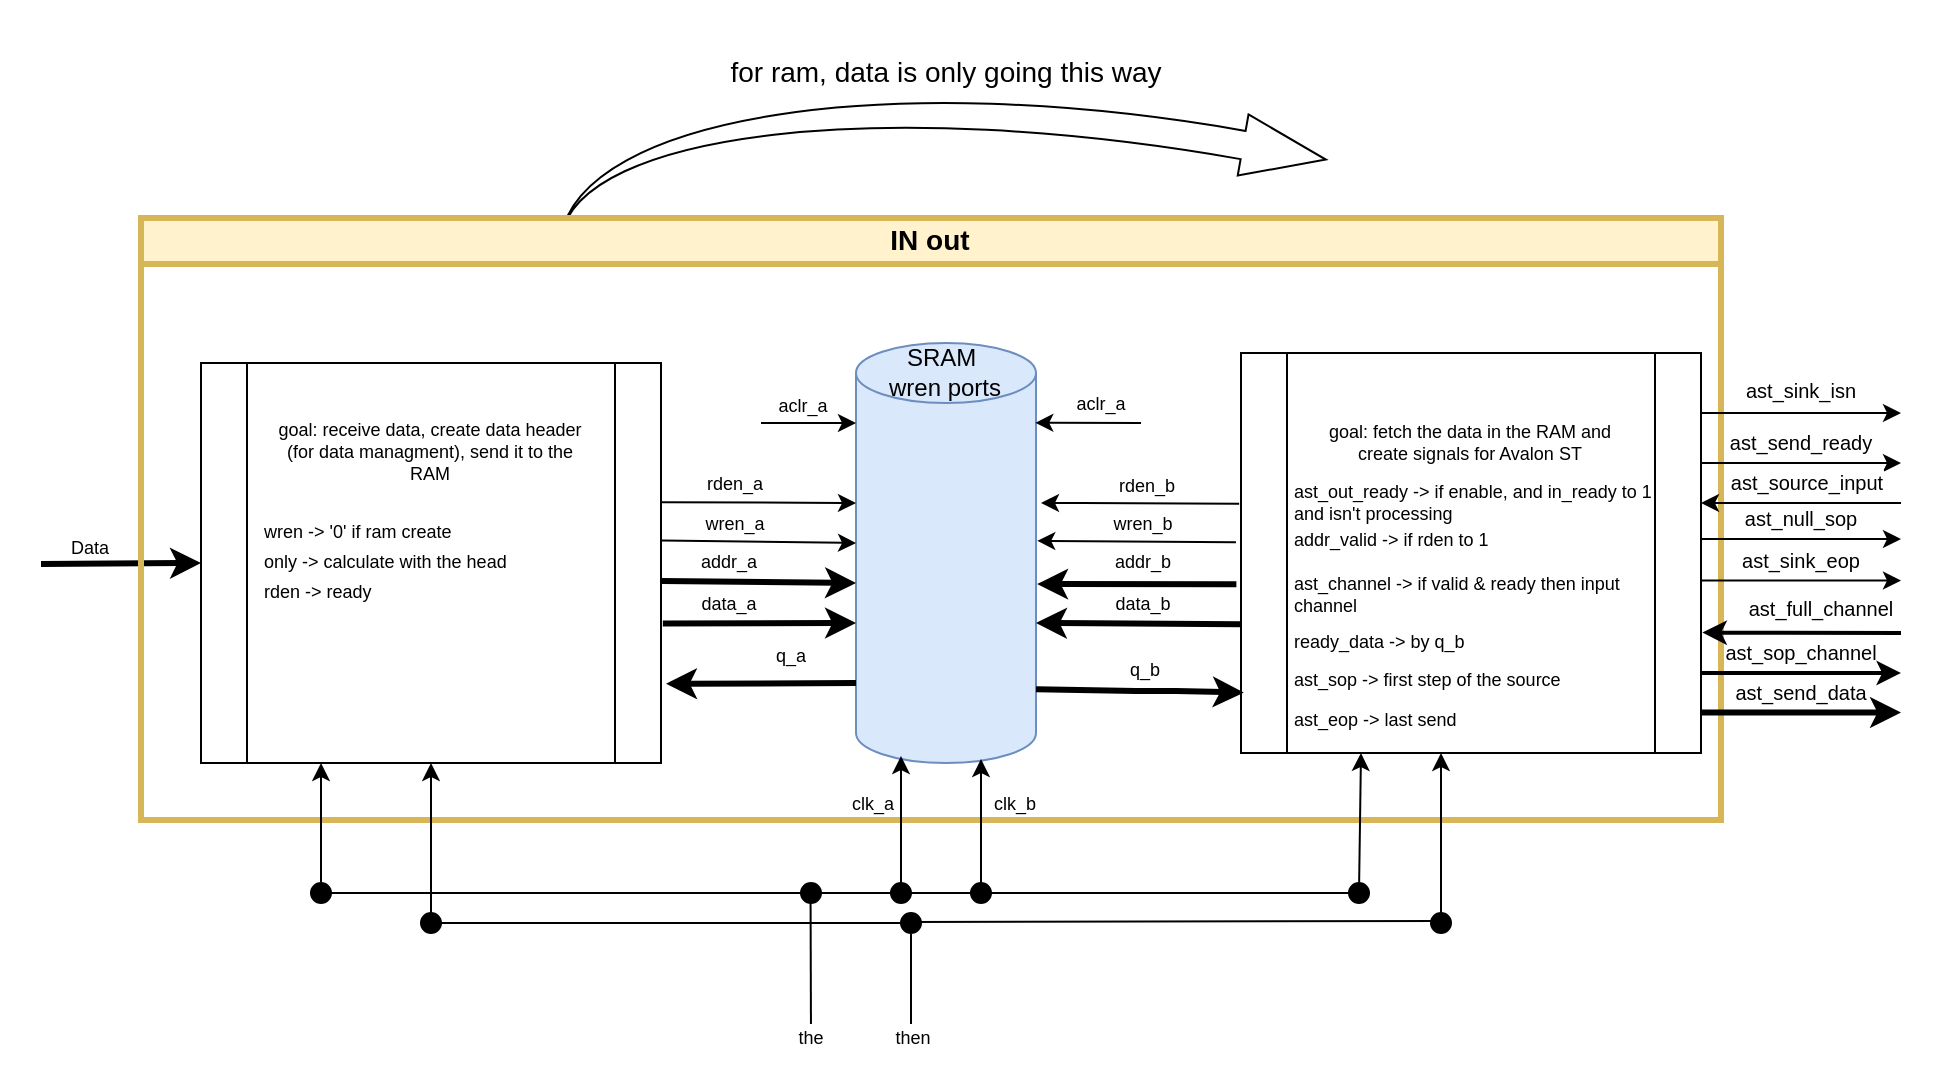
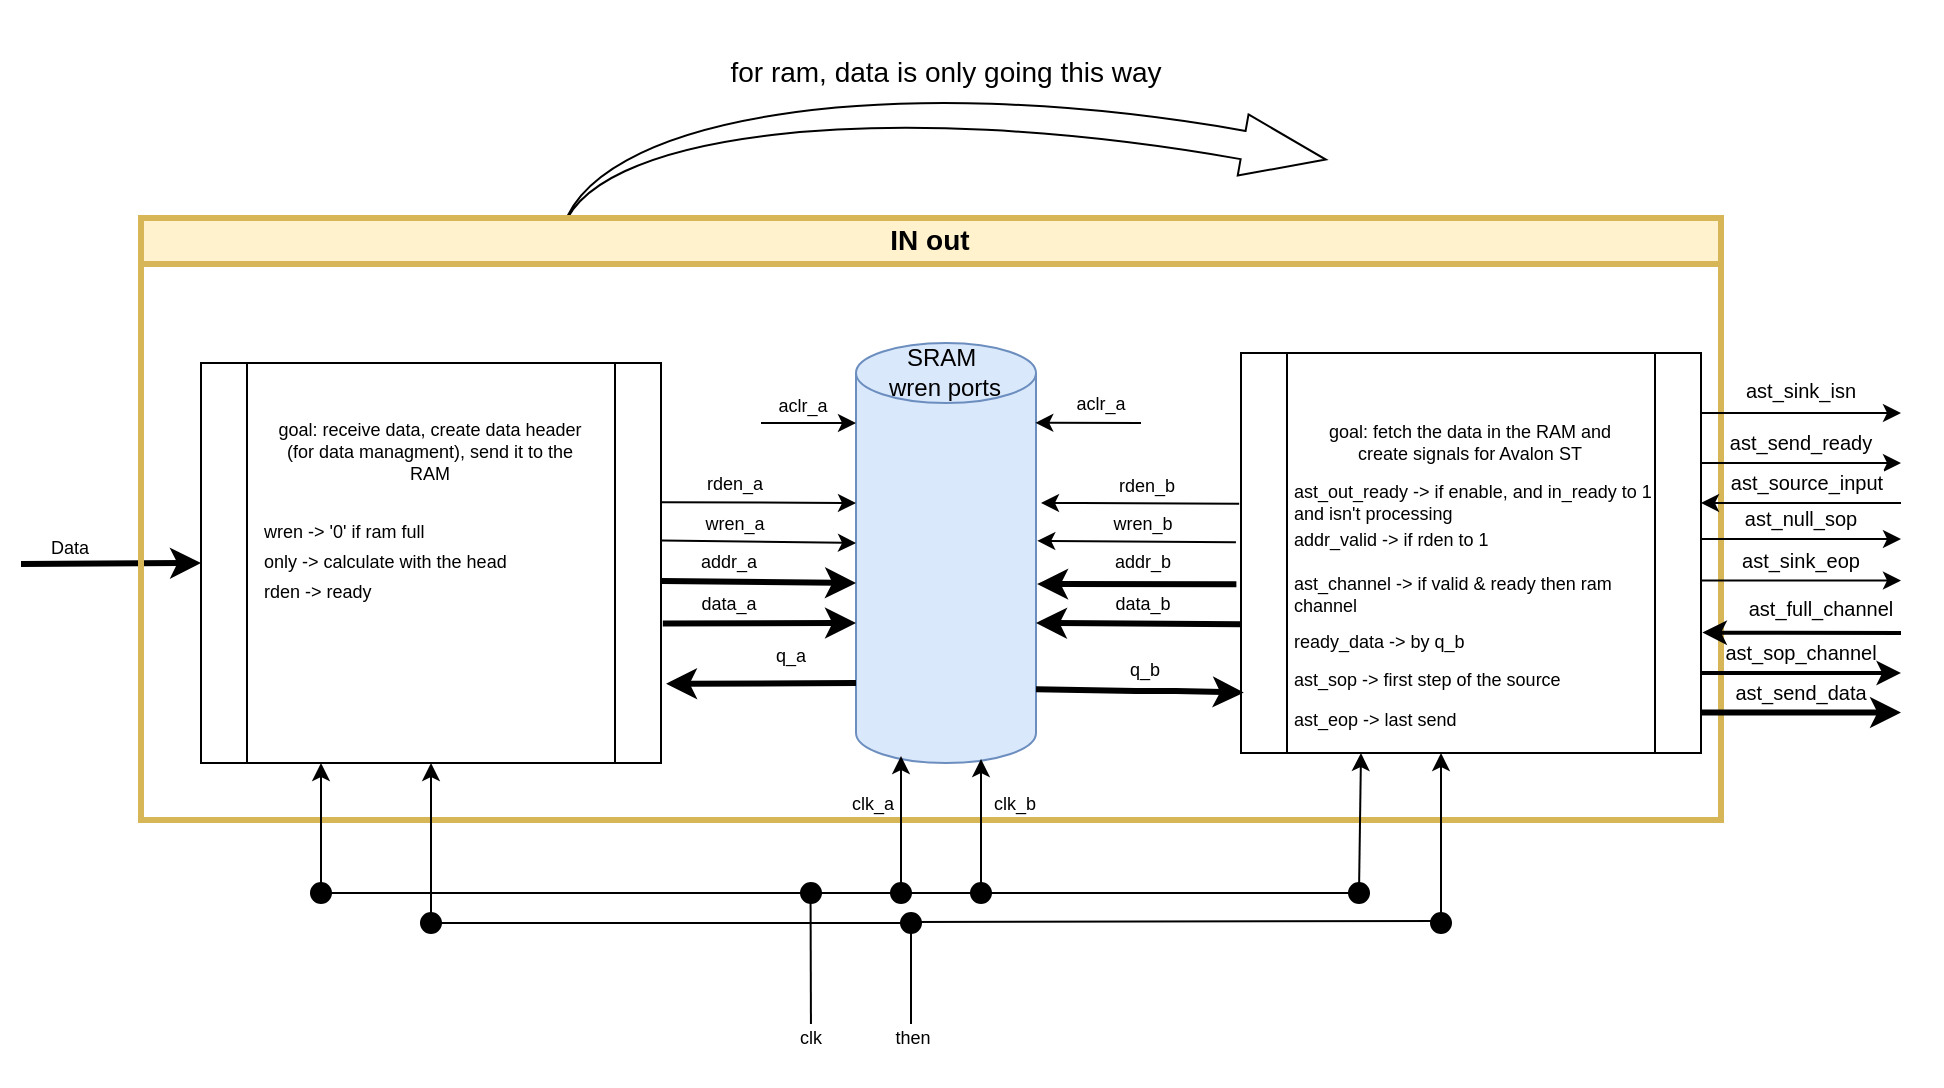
- <mxCell id="21" value="wren -&amp;gt; '0' if ram create" style="text;html=1;strokeColor=none;fillColor=none;align=left;verticalAlign=middle;whiteSpace=wrap;rounded=0;fontSize=9;" parent="18" vertex="1"><mxGeometry x="30" y="70" width="120" height="30" as="geometry" /></mxCell>
+ <mxCell id="21" value="wren -&amp;gt; '0' if ram full" style="text;html=1;strokeColor=none;fillColor=none;align=left;verticalAlign=middle;whiteSpace=wrap;rounded=0;fontSize=9;" parent="18" vertex="1"><mxGeometry x="30" y="70" width="120" height="30" as="geometry" /></mxCell>
- <mxCell id="17" value="Data" style="text;html=1;strokeColor=none;fillColor=none;align=center;verticalAlign=middle;whiteSpace=wrap;rounded=0;fontSize=9;" parent="1" vertex="1"><mxGeometry x="20" y="258" width="50" height="30" as="geometry" /></mxCell>
+ <mxCell id="17" value="Data" style="text;html=1;strokeColor=none;fillColor=none;align=center;verticalAlign=middle;whiteSpace=wrap;rounded=0;fontSize=9;" parent="1" vertex="1"><mxGeometry x="10" y="258" width="50" height="30" as="geometry" /></mxCell>
- <mxCell id="50" value="ast_channel -&amp;gt; if valid &amp;amp; ready then input channel" style="text;html=1;strokeColor=none;fillColor=none;align=left;verticalAlign=middle;whiteSpace=wrap;rounded=0;fontSize=9;" parent="44" vertex="1"><mxGeometry x="575" y="173.5" width="190" height="30" as="geometry" /></mxCell>
+ <mxCell id="50" value="ast_channel -&amp;gt; if valid &amp;amp; ready then ram channel" style="text;html=1;strokeColor=none;fillColor=none;align=left;verticalAlign=middle;whiteSpace=wrap;rounded=0;fontSize=9;" parent="44" vertex="1"><mxGeometry x="575" y="173.5" width="190" height="30" as="geometry" /></mxCell>
- <mxCell id="71" value="&lt;font style=&quot;font-size: 9px;&quot;&gt;the&lt;/font&gt;" style="edgeLabel;html=1;align=center;verticalAlign=middle;resizable=0;points=[];" parent="1" vertex="1" connectable="0"><mxGeometry x="430" y="456.005" as="geometry"><mxPoint x="-26" y="60" as="offset" /></mxGeometry></mxCell>
+ <mxCell id="71" value="&lt;font style=&quot;font-size: 9px;&quot;&gt;clk&lt;/font&gt;" style="edgeLabel;html=1;align=center;verticalAlign=middle;resizable=0;points=[];" parent="1" vertex="1" connectable="0"><mxGeometry x="430" y="456.005" as="geometry"><mxPoint x="-26" y="60" as="offset" /></mxGeometry></mxCell>
